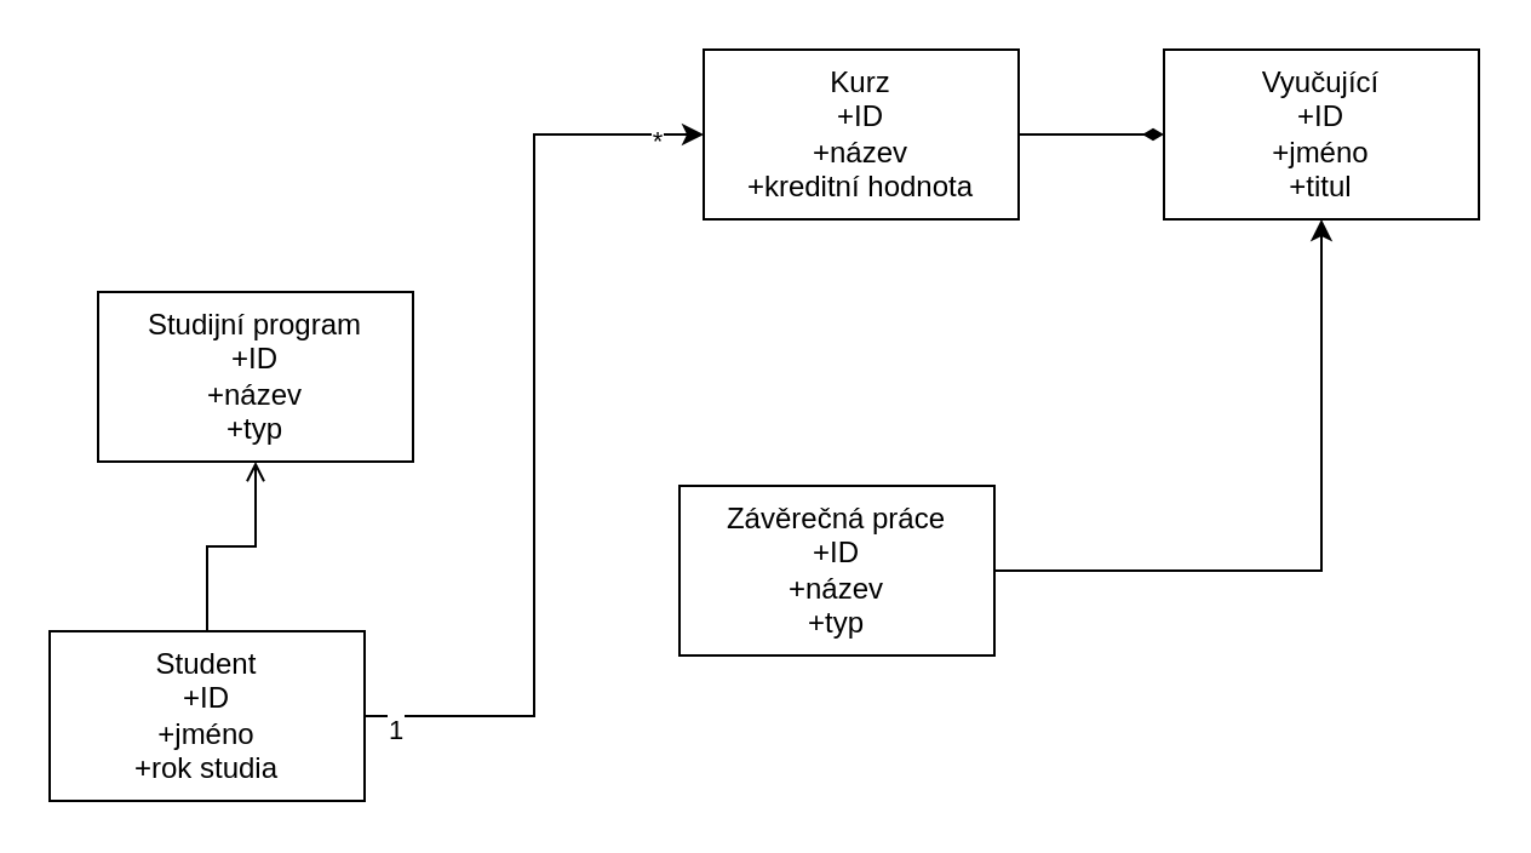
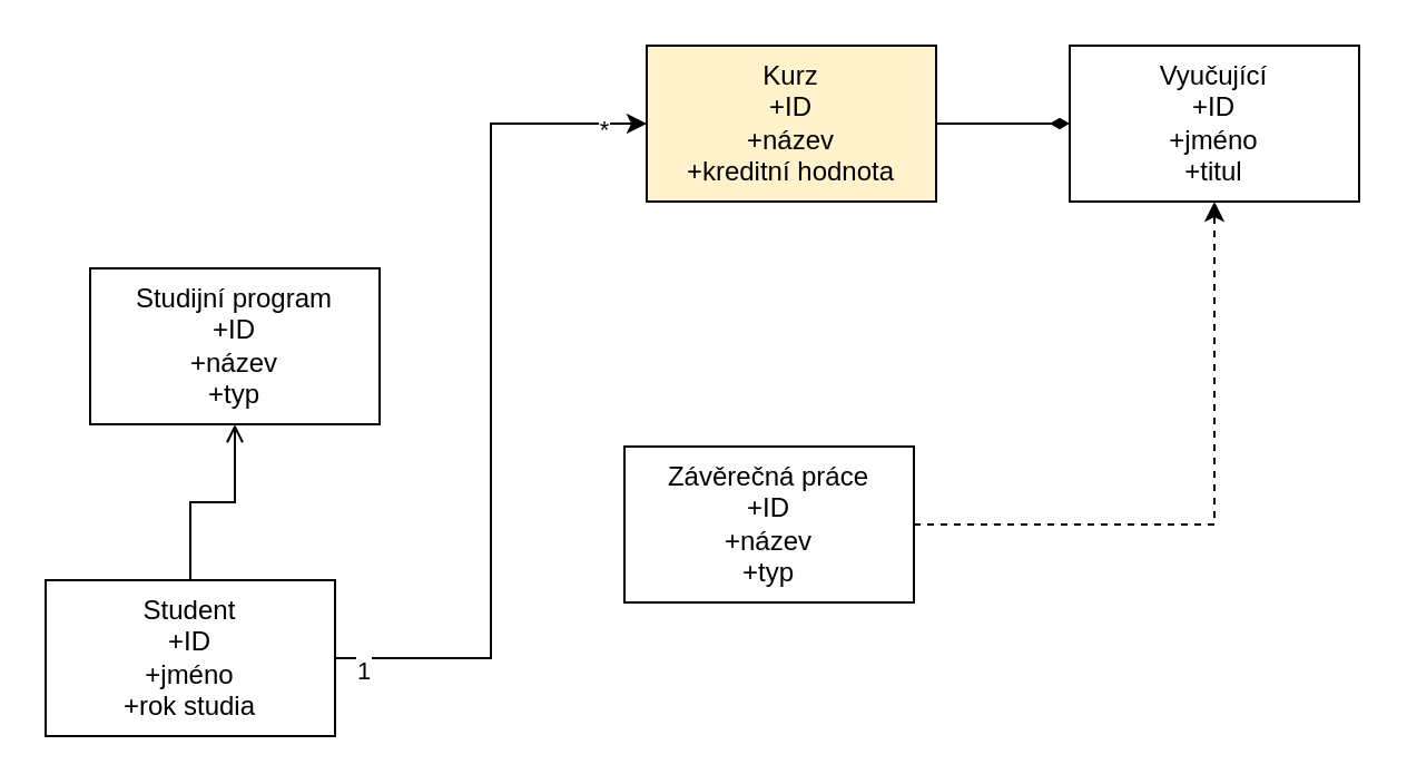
- <mxCell id="9" value="Kurz&lt;div&gt;+ID&lt;/div&gt;&lt;div&gt;+název&lt;/div&gt;&lt;div&gt;+kreditní hodnota&lt;/div&gt;" style="rounded=0;whiteSpace=wrap;html=1;" vertex="1" parent="1"><mxGeometry x="290" y="20" width="130" height="70" as="geometry" /></mxCell>
+ <mxCell id="9" value="Kurz&lt;div&gt;+ID&lt;/div&gt;&lt;div&gt;+název&lt;/div&gt;&lt;div&gt;+kreditní hodnota&lt;/div&gt;" style="rounded=0;whiteSpace=wrap;html=1;fillColor=#fff2cc;" vertex="1" parent="1"><mxGeometry x="290" y="20" width="130" height="70" as="geometry" /></mxCell>
- <mxCell id="11" style="edgeStyle=orthogonalEdgeStyle;rounded=0;orthogonalLoop=1;jettySize=auto;html=1;entryX=0.5;entryY=1;entryDx=0;entryDy=0;" edge="1" parent="1" source="12" target="7"><mxGeometry relative="1" as="geometry" /></mxCell>
+ <mxCell id="11" style="edgeStyle=orthogonalEdgeStyle;rounded=0;orthogonalLoop=1;jettySize=auto;html=1;entryX=0.5;entryY=1;entryDx=0;entryDy=0;dashed=1;" edge="1" parent="1" source="12" target="7"><mxGeometry relative="1" as="geometry" /></mxCell>
